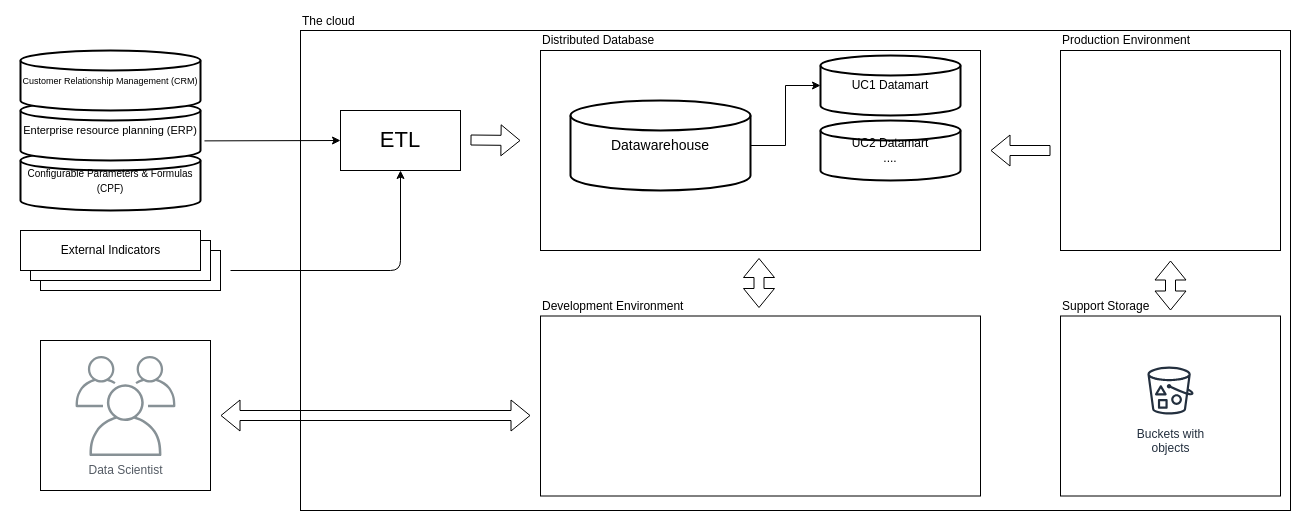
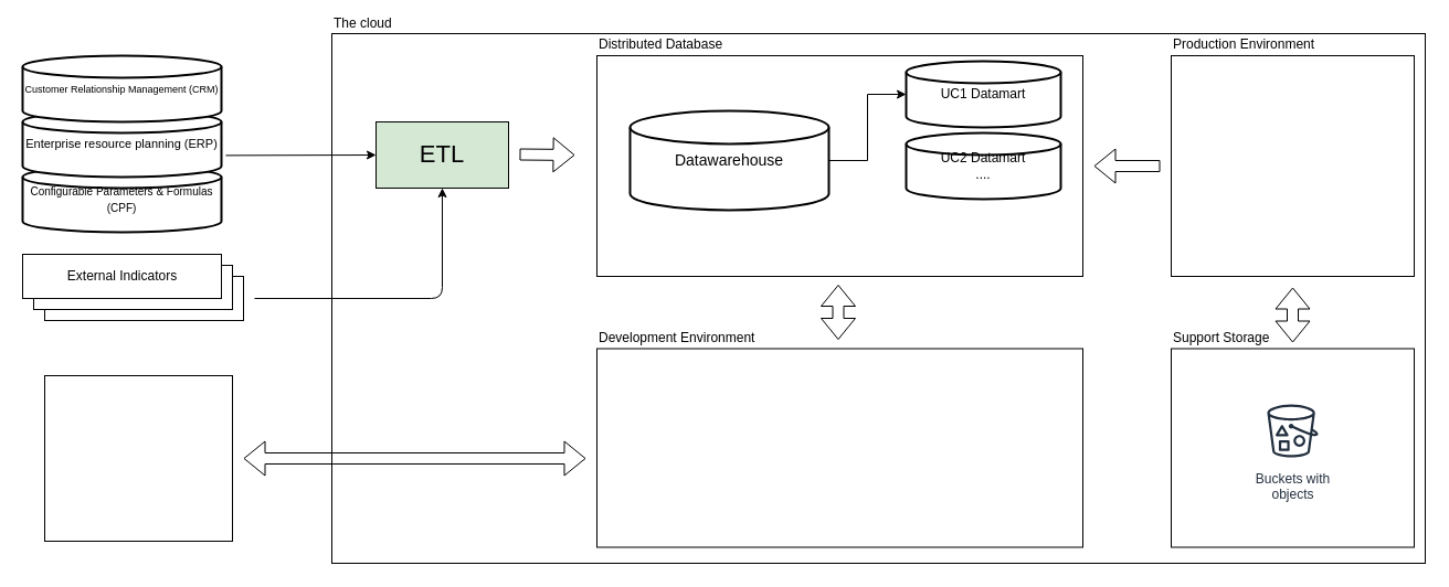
- <mxCell id="13" value="&lt;font style=&quot;font-size: 22px&quot;&gt;ETL&lt;/font&gt;" style="rounded=0;whiteSpace=wrap;html=1;" vertex="1" parent="1"><mxGeometry x="340" y="110" width="120" height="60" as="geometry" /></mxCell>
+ <mxCell id="13" value="&lt;font style=&quot;font-size: 22px&quot;&gt;ETL&lt;/font&gt;" style="rounded=0;whiteSpace=wrap;html=1;fillColor=#d5e8d4;" vertex="1" parent="1"><mxGeometry x="340" y="110" width="120" height="60" as="geometry" /></mxCell>
- <mxCell id="35" value="Data Scientist" style="outlineConnect=0;gradientColor=none;fontColor=#545B64;strokeColor=none;fillColor=#879196;dashed=0;verticalLabelPosition=bottom;verticalAlign=top;align=center;html=1;fontSize=12;fontStyle=0;aspect=fixed;shape=mxgraph.aws4.illustration_users;pointerEvents=1" vertex="1" parent="1"><mxGeometry x="75" y="355.5" width="100" height="100" as="geometry" /></mxCell>
